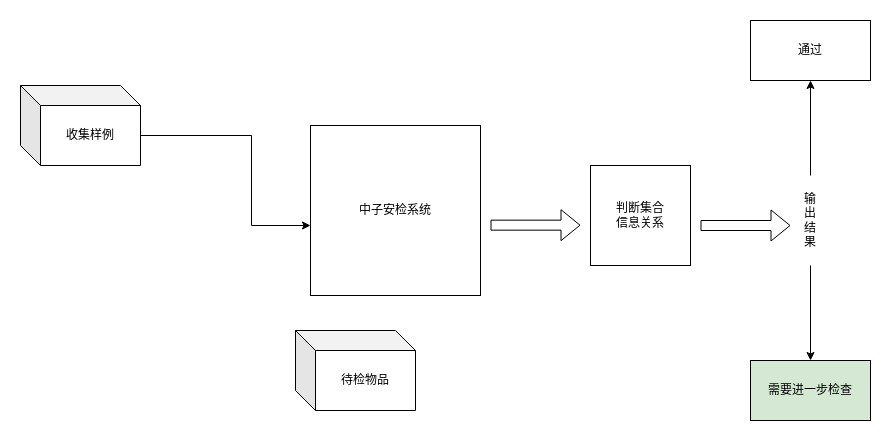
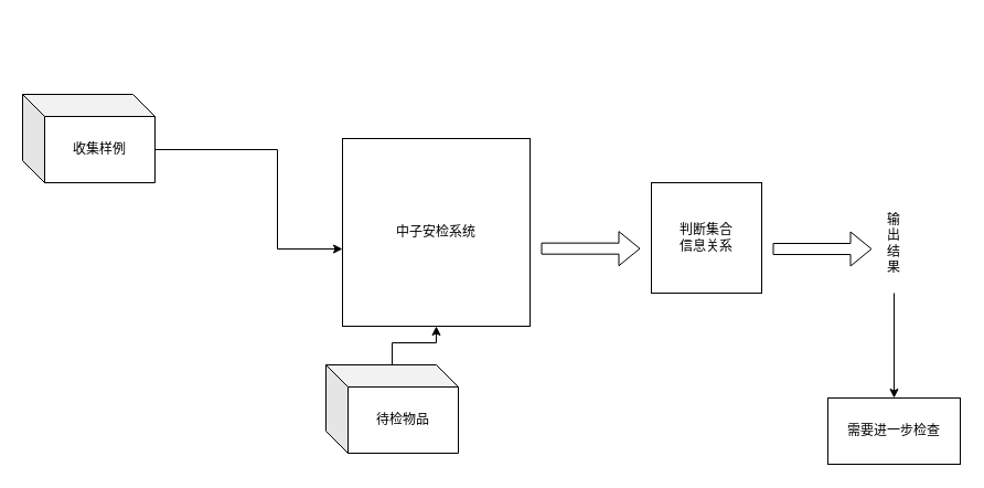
- <mxCell id="13" value="通过" style="whiteSpace=wrap;html=1;" vertex="1" parent="1"><mxGeometry x="750" y="20" width="120" height="60" as="geometry" /></mxCell>
- <mxCell id="10" value="" style="edgeStyle=orthogonalEdgeStyle;rounded=0;orthogonalLoop=1;jettySize=auto;html=1;" edge="1" parent="1" source="12" target="13"><mxGeometry relative="1" as="geometry" /></mxCell>
+ <mxCell id="5" style="edgeStyle=orthogonalEdgeStyle;rounded=0;orthogonalLoop=1;jettySize=auto;html=1;entryX=0.5;entryY=1;entryDx=0;entryDy=0;" edge="1" parent="1" source="6" target="4"><mxGeometry relative="1" as="geometry" /></mxCell>
- <mxCell id="14" value="需要进一步检查" style="whiteSpace=wrap;html=1;fillColor=#d5e8d4;" vertex="1" parent="1"><mxGeometry x="750" y="360" width="120" height="60" as="geometry" /></mxCell>
+ <mxCell id="14" value="需要进一步检查" style="whiteSpace=wrap;html=1;" vertex="1" parent="1"><mxGeometry x="750" y="360" width="120" height="60" as="geometry" /></mxCell>
